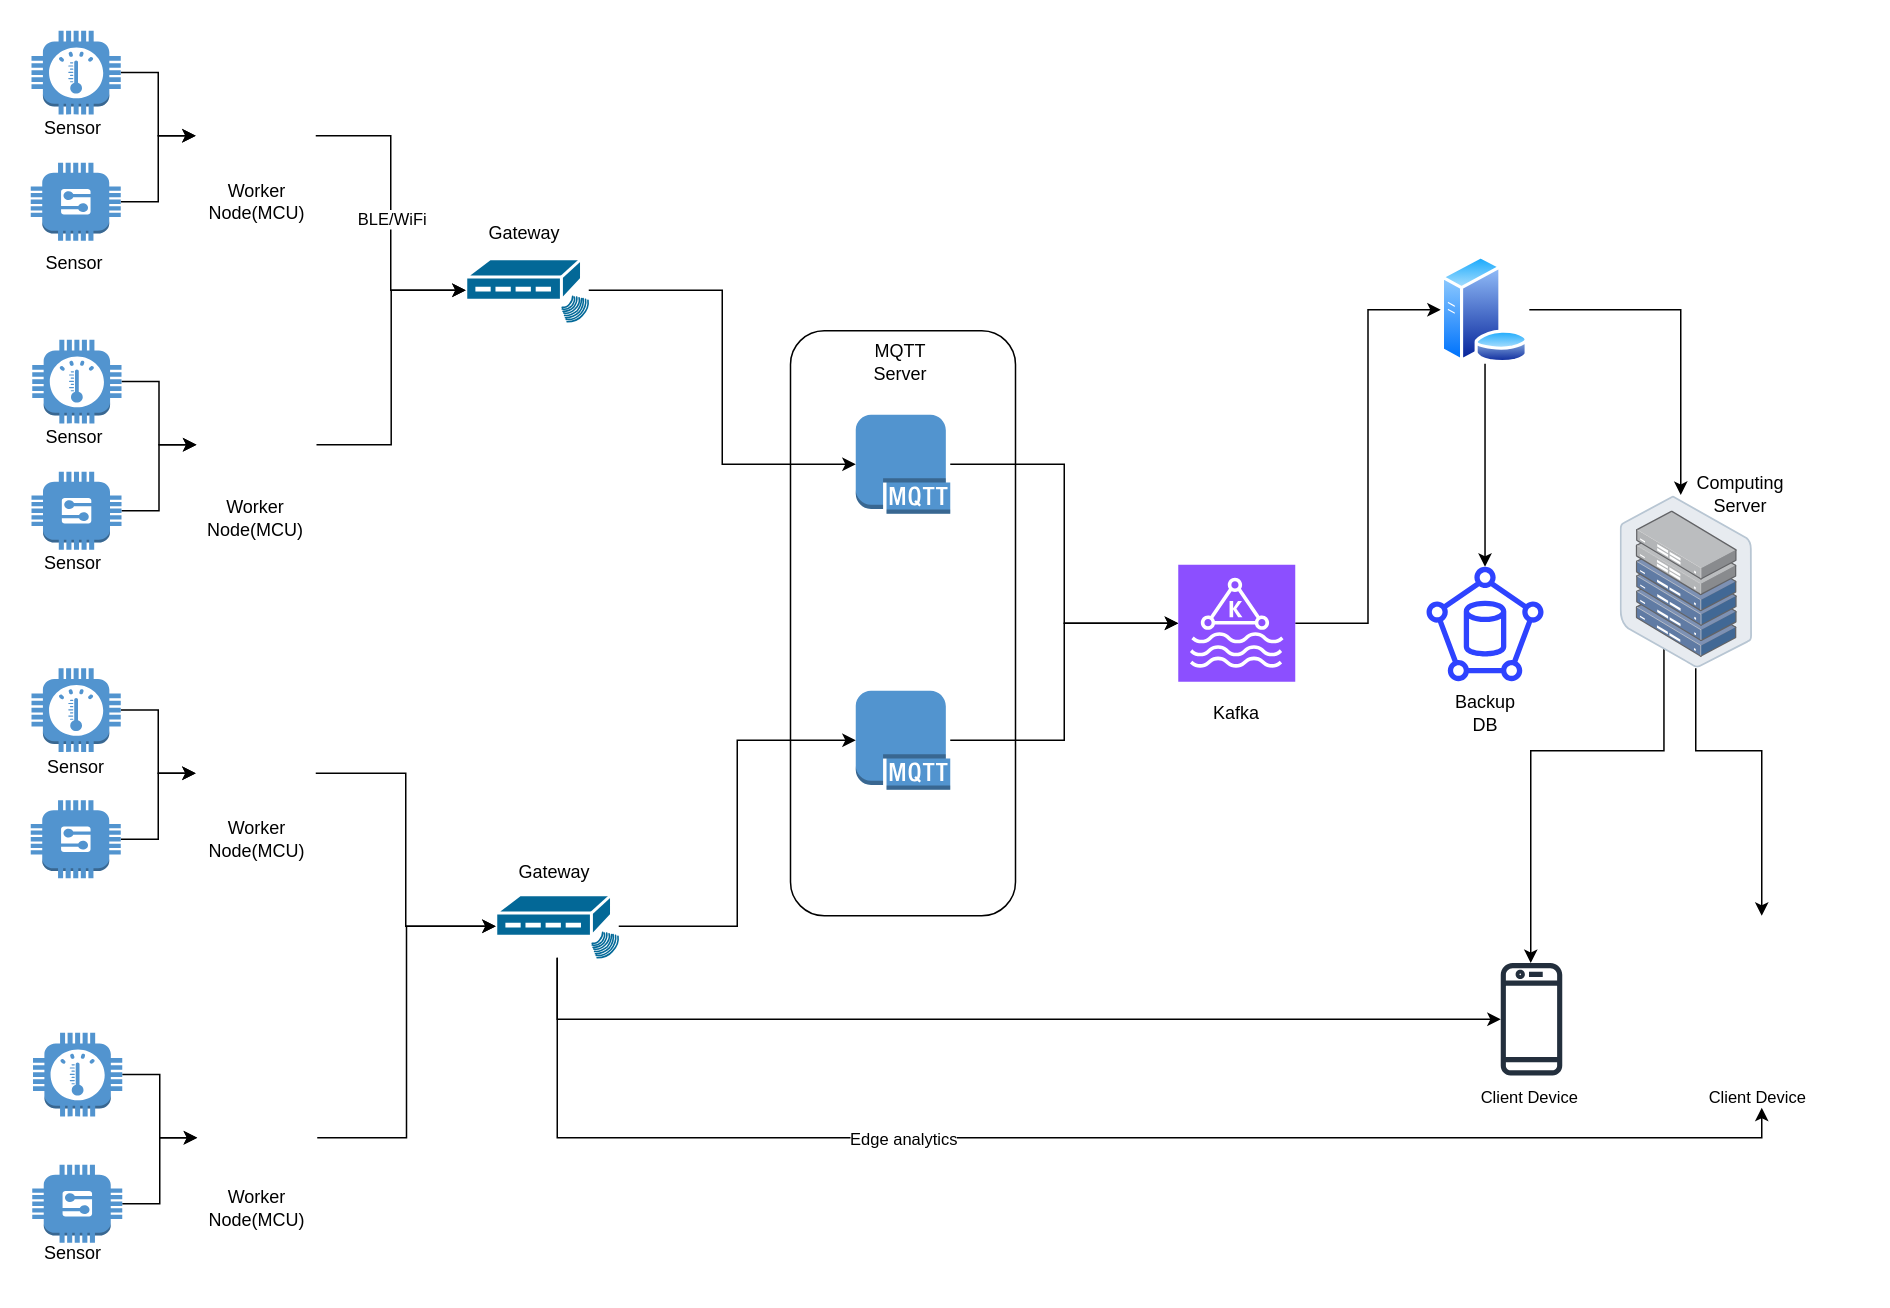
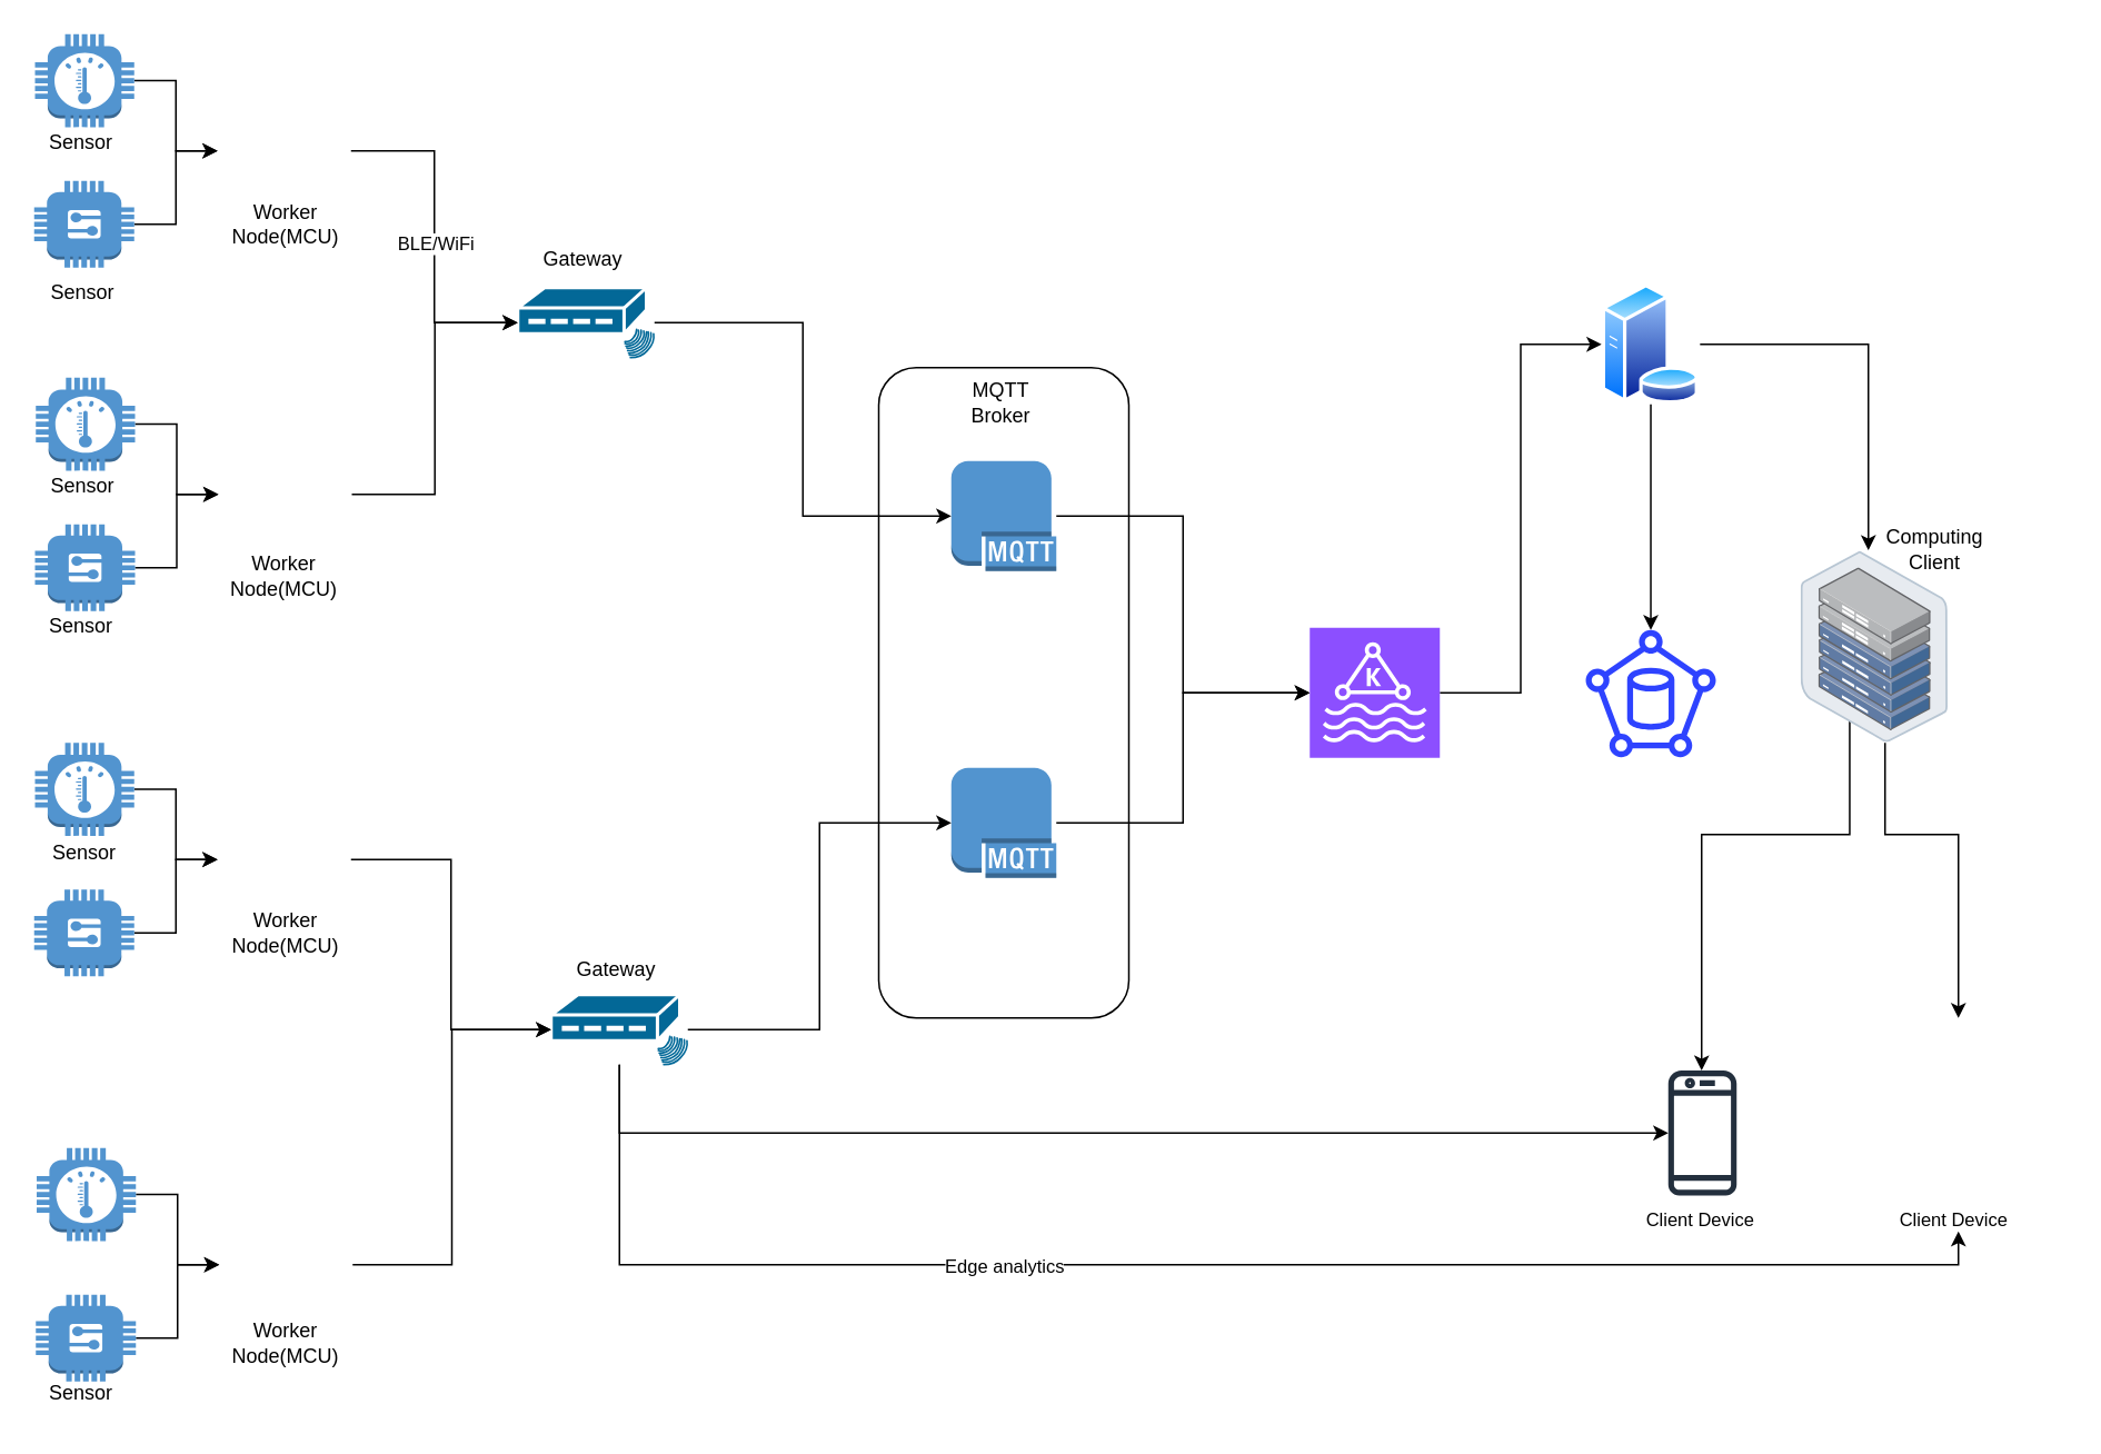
- <mxCell id="52" value="MQTT Server" style="text;strokeColor=none;align=center;fillColor=none;html=1;verticalAlign=middle;whiteSpace=wrap;rounded=0;" vertex="1" parent="1"><mxGeometry x="570" y="226" width="60" height="30" as="geometry" /></mxCell>
+ <mxCell id="52" value="MQTT Broker" style="text;strokeColor=none;align=center;fillColor=none;html=1;verticalAlign=middle;whiteSpace=wrap;rounded=0;" vertex="1" parent="1"><mxGeometry x="570" y="226" width="60" height="30" as="geometry" /></mxCell>
- <mxCell id="57" value="Computing Server" style="text;strokeColor=none;align=center;fillColor=none;html=1;verticalAlign=middle;whiteSpace=wrap;rounded=0;" vertex="1" parent="1"><mxGeometry x="1130" y="314" width="60" height="30" as="geometry" /></mxCell>
+ <mxCell id="57" value="Computing Client" style="text;strokeColor=none;align=center;fillColor=none;html=1;verticalAlign=middle;whiteSpace=wrap;rounded=0;" vertex="1" parent="1"><mxGeometry x="1130" y="314" width="60" height="30" as="geometry" /></mxCell>
- <mxCell id="55" value="Kafka" style="text;strokeColor=none;align=center;fillColor=none;html=1;verticalAlign=middle;whiteSpace=wrap;rounded=0;" vertex="1" parent="1"><mxGeometry x="794" y="460" width="60" height="30" as="geometry" /></mxCell>
- <mxCell id="56" value="Backup DB" style="text;strokeColor=none;align=center;fillColor=none;html=1;verticalAlign=middle;whiteSpace=wrap;rounded=0;" vertex="1" parent="1"><mxGeometry x="960" y="460" width="60" height="30" as="geometry" /></mxCell>
